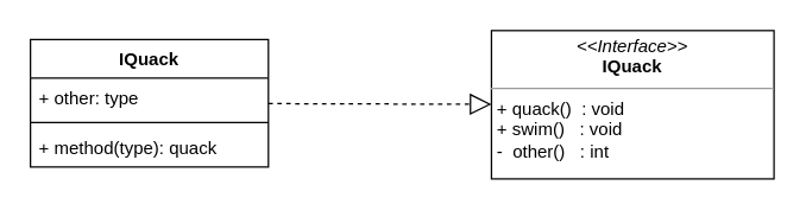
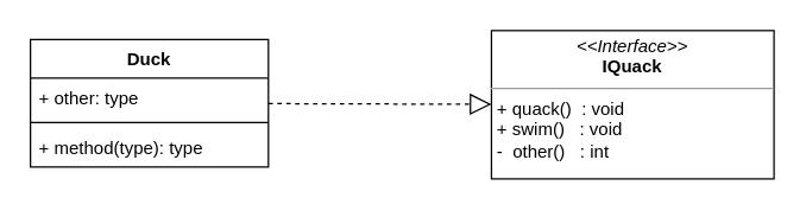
- <mxCell id="3" value="IQuack" style="swimlane;fontStyle=1;align=center;verticalAlign=top;childLayout=stackLayout;horizontal=1;startSize=26;horizontalStack=0;resizeParent=1;resizeParentMax=0;resizeLast=0;collapsible=1;marginBottom=0;" parent="1" vertex="1"><mxGeometry x="20" y="26" width="160" height="86" as="geometry" /></mxCell>
+ <mxCell id="3" value="Duck" style="swimlane;fontStyle=1;align=center;verticalAlign=top;childLayout=stackLayout;horizontal=1;startSize=26;horizontalStack=0;resizeParent=1;resizeParentMax=0;resizeLast=0;collapsible=1;marginBottom=0;" parent="1" vertex="1"><mxGeometry x="20" y="26" width="160" height="86" as="geometry" /></mxCell>
- <mxCell id="6" value="+ method(type): quack" style="text;strokeColor=none;fillColor=none;align=left;verticalAlign=top;spacingLeft=4;spacingRight=4;overflow=hidden;rotatable=0;points=[[0,0.5],[1,0.5]];portConstraint=eastwest;" parent="3" vertex="1"><mxGeometry y="60" width="160" height="26" as="geometry" /></mxCell>
+ <mxCell id="6" value="+ method(type): type" style="text;strokeColor=none;fillColor=none;align=left;verticalAlign=top;spacingLeft=4;spacingRight=4;overflow=hidden;rotatable=0;points=[[0,0.5],[1,0.5]];portConstraint=eastwest;" parent="3" vertex="1"><mxGeometry y="60" width="160" height="26" as="geometry" /></mxCell>
